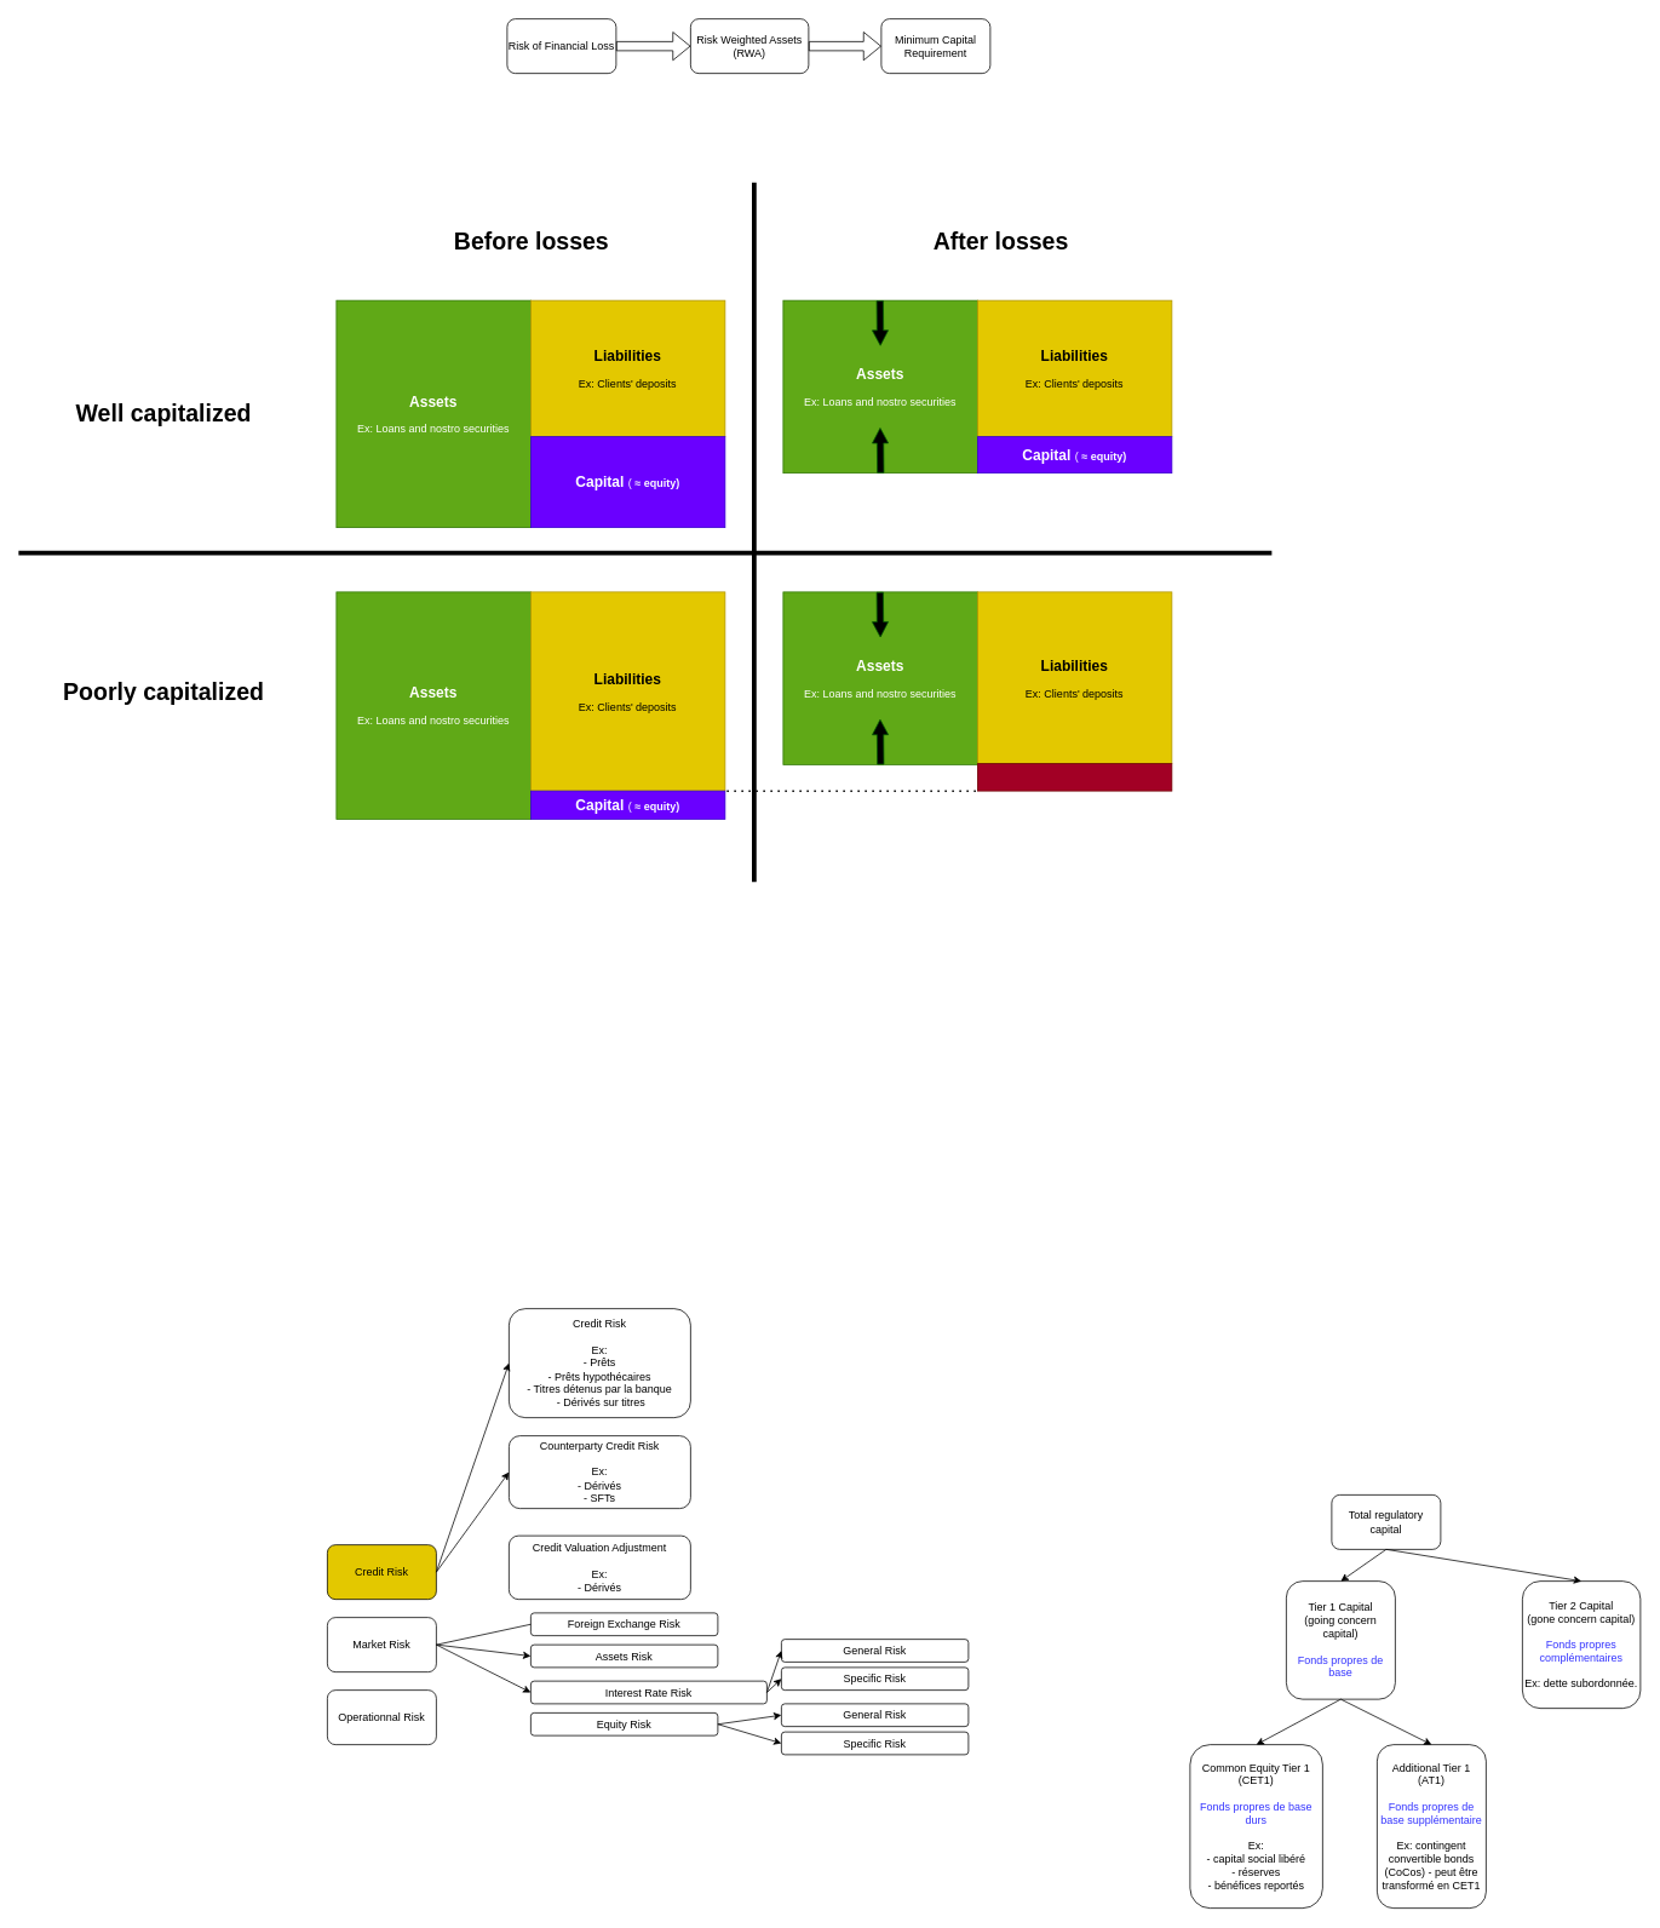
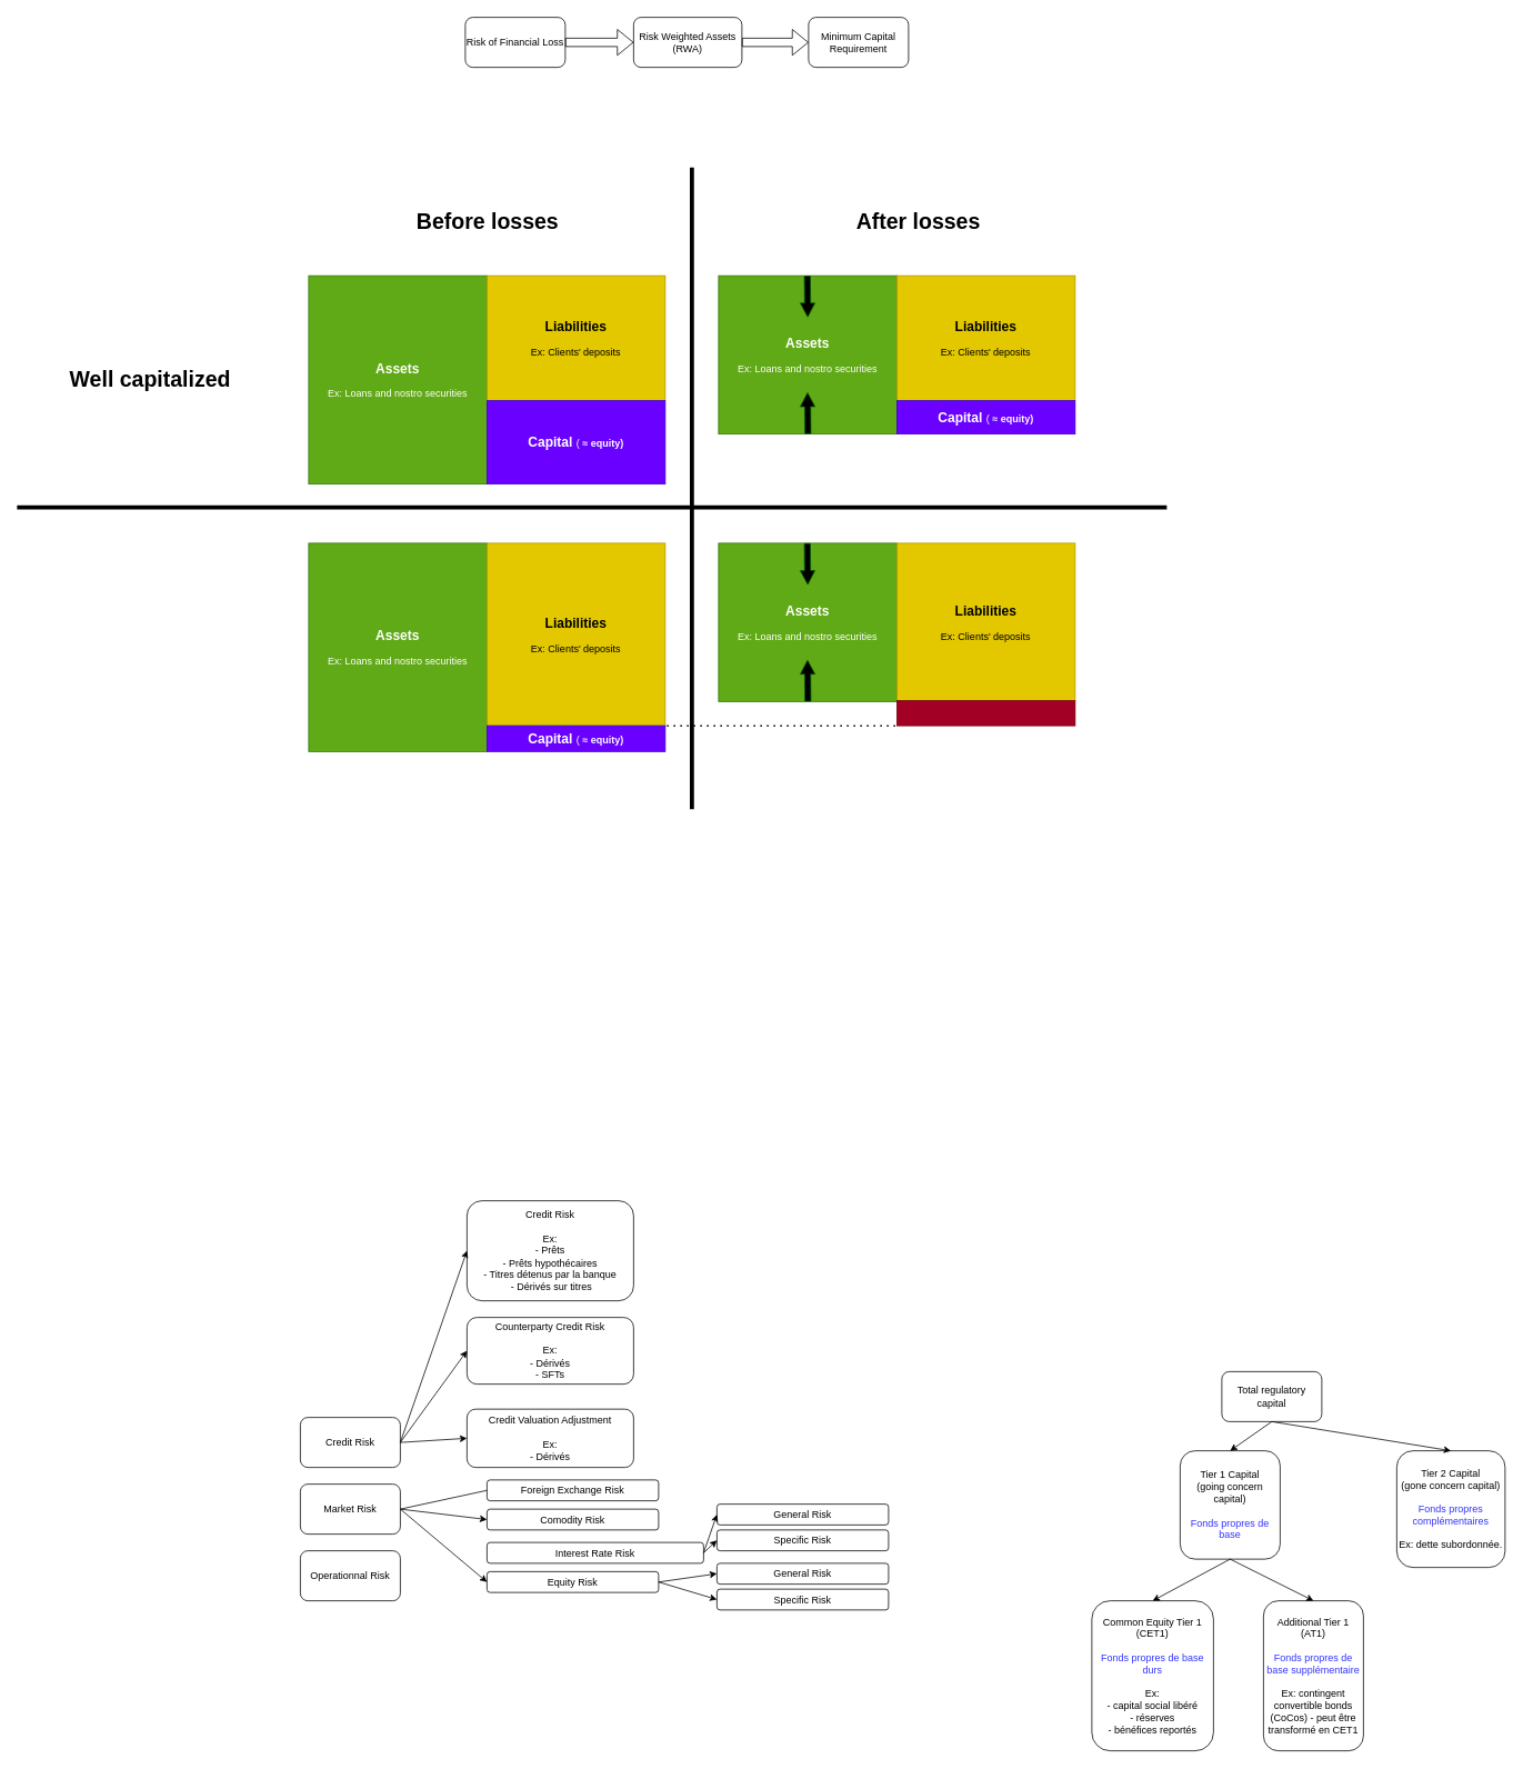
- <mxCell id="61" value="Poorly capitalized" style="text;html=1;align=center;verticalAlign=middle;whiteSpace=wrap;rounded=0;fontStyle=1;fontSize=26;" vertex="1" parent="1"><mxGeometry x="55" y="746" width="250" height="30" as="geometry" /></mxCell>
+ <mxCell id="19" value="" style="endArrow=classic;html=1;rounded=0;exitX=1;exitY=0.5;exitDx=0;exitDy=0;entryX=0;entryY=0.5;entryDx=0;entryDy=0;" parent="1" source="2" target="16" edge="1"><mxGeometry width="50" height="50" relative="1" as="geometry"><mxPoint x="500" y="1750" as="sourcePoint" /><mxPoint x="580" y="1600" as="targetPoint" /></mxGeometry></mxCell>
- <mxCell id="2" value="Credit Risk" style="rounded=1;whiteSpace=wrap;html=1;fillColor=#e3c800;" parent="1" vertex="1"><mxGeometry x="360" y="1700" width="120" height="60" as="geometry" /></mxCell>
+ <mxCell id="2" value="Credit Risk" style="rounded=1;whiteSpace=wrap;html=1;" parent="1" vertex="1"><mxGeometry x="360" y="1700" width="120" height="60" as="geometry" /></mxCell>
- <mxCell id="23" value="Assets Risk" style="rounded=1;whiteSpace=wrap;html=1;" parent="1" vertex="1"><mxGeometry x="584" y="1810" width="206" height="25" as="geometry" /></mxCell>
+ <mxCell id="23" value="Comodity Risk" style="rounded=1;whiteSpace=wrap;html=1;" parent="1" vertex="1"><mxGeometry x="584" y="1810" width="206" height="25" as="geometry" /></mxCell>
- <mxCell id="34" value="" style="endArrow=classic;html=1;rounded=0;exitX=1;exitY=0.5;exitDx=0;exitDy=0;entryX=0;entryY=0.5;entryDx=0;entryDy=0;" parent="1" source="3" target="21" edge="1"><mxGeometry width="50" height="50" relative="1" as="geometry"><mxPoint x="490" y="1820" as="sourcePoint" /><mxPoint x="594" y="1832" as="targetPoint" /></mxGeometry></mxCell>
+ <mxCell id="35" value="" style="endArrow=classic;html=1;rounded=0;exitX=1;exitY=0.5;exitDx=0;exitDy=0;entryX=0;entryY=0.5;entryDx=0;entryDy=0;" parent="1" source="3" target="22" edge="1"><mxGeometry width="50" height="50" relative="1" as="geometry"><mxPoint x="490" y="1820" as="sourcePoint" /><mxPoint x="594" y="1872" as="targetPoint" /></mxGeometry></mxCell>
